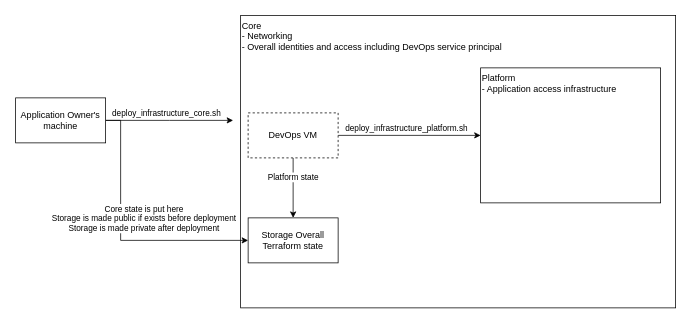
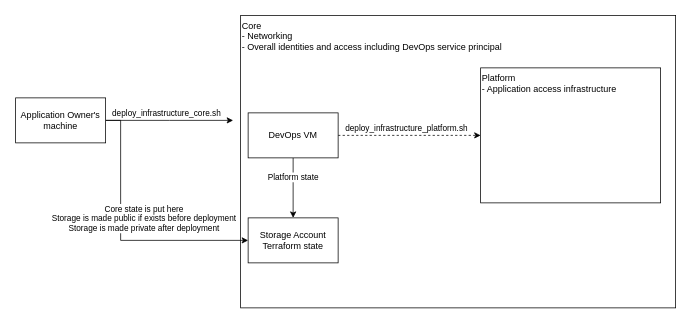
- <mxCell id="12" value="DevOps VM" style="rounded=0;whiteSpace=wrap;html=1;dashed=1;" vertex="1" parent="1"><mxGeometry x="330" y="150" width="120" height="60" as="geometry" /></mxCell>
+ <mxCell id="12" value="DevOps VM" style="rounded=0;whiteSpace=wrap;html=1;" vertex="1" parent="1"><mxGeometry x="330" y="150" width="120" height="60" as="geometry" /></mxCell>
- <mxCell id="8" style="edgeStyle=orthogonalEdgeStyle;rounded=0;orthogonalLoop=1;jettySize=auto;html=1;entryX=0;entryY=0.5;entryDx=0;entryDy=0;" edge="1" parent="1" source="12" target="13"><mxGeometry relative="1" as="geometry" /></mxCell>
+ <mxCell id="8" style="edgeStyle=orthogonalEdgeStyle;rounded=0;orthogonalLoop=1;jettySize=auto;html=1;entryX=0;entryY=0.5;entryDx=0;entryDy=0;dashed=1;" edge="1" parent="1" source="12" target="13"><mxGeometry relative="1" as="geometry" /></mxCell>
- <mxCell id="14" value="Storage Overall&lt;br&gt;Terraform state" style="rounded=0;whiteSpace=wrap;html=1;" vertex="1" parent="1"><mxGeometry x="330" y="290" width="120" height="60" as="geometry" /></mxCell>
+ <mxCell id="14" value="Storage Account&lt;br&gt;Terraform state" style="rounded=0;whiteSpace=wrap;html=1;" vertex="1" parent="1"><mxGeometry x="330" y="290" width="120" height="60" as="geometry" /></mxCell>
